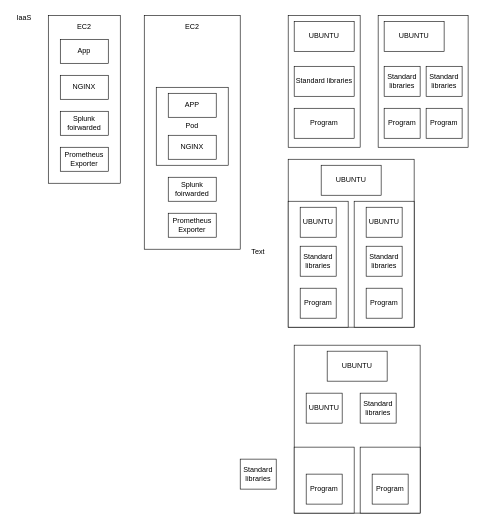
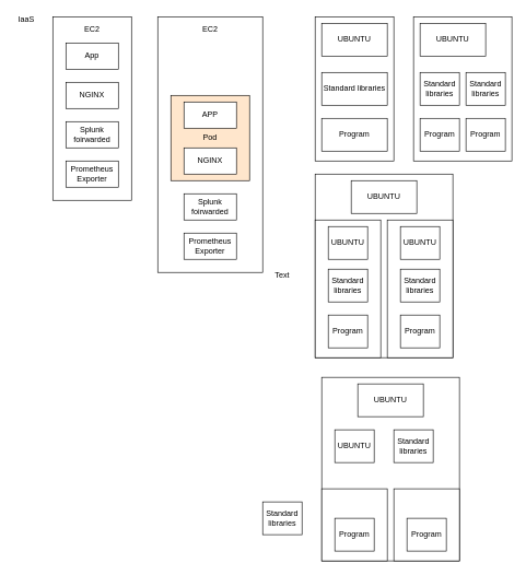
- <mxCell id="13" value="Pod" style="rounded=0;whiteSpace=wrap;html=1;" vertex="1" parent="1"><mxGeometry x="260" y="145" width="120" height="130" as="geometry" /></mxCell>
+ <mxCell id="13" value="Pod" style="rounded=0;whiteSpace=wrap;html=1;fillColor=#ffe6cc;" vertex="1" parent="1"><mxGeometry x="260" y="145" width="120" height="130" as="geometry" /></mxCell>
